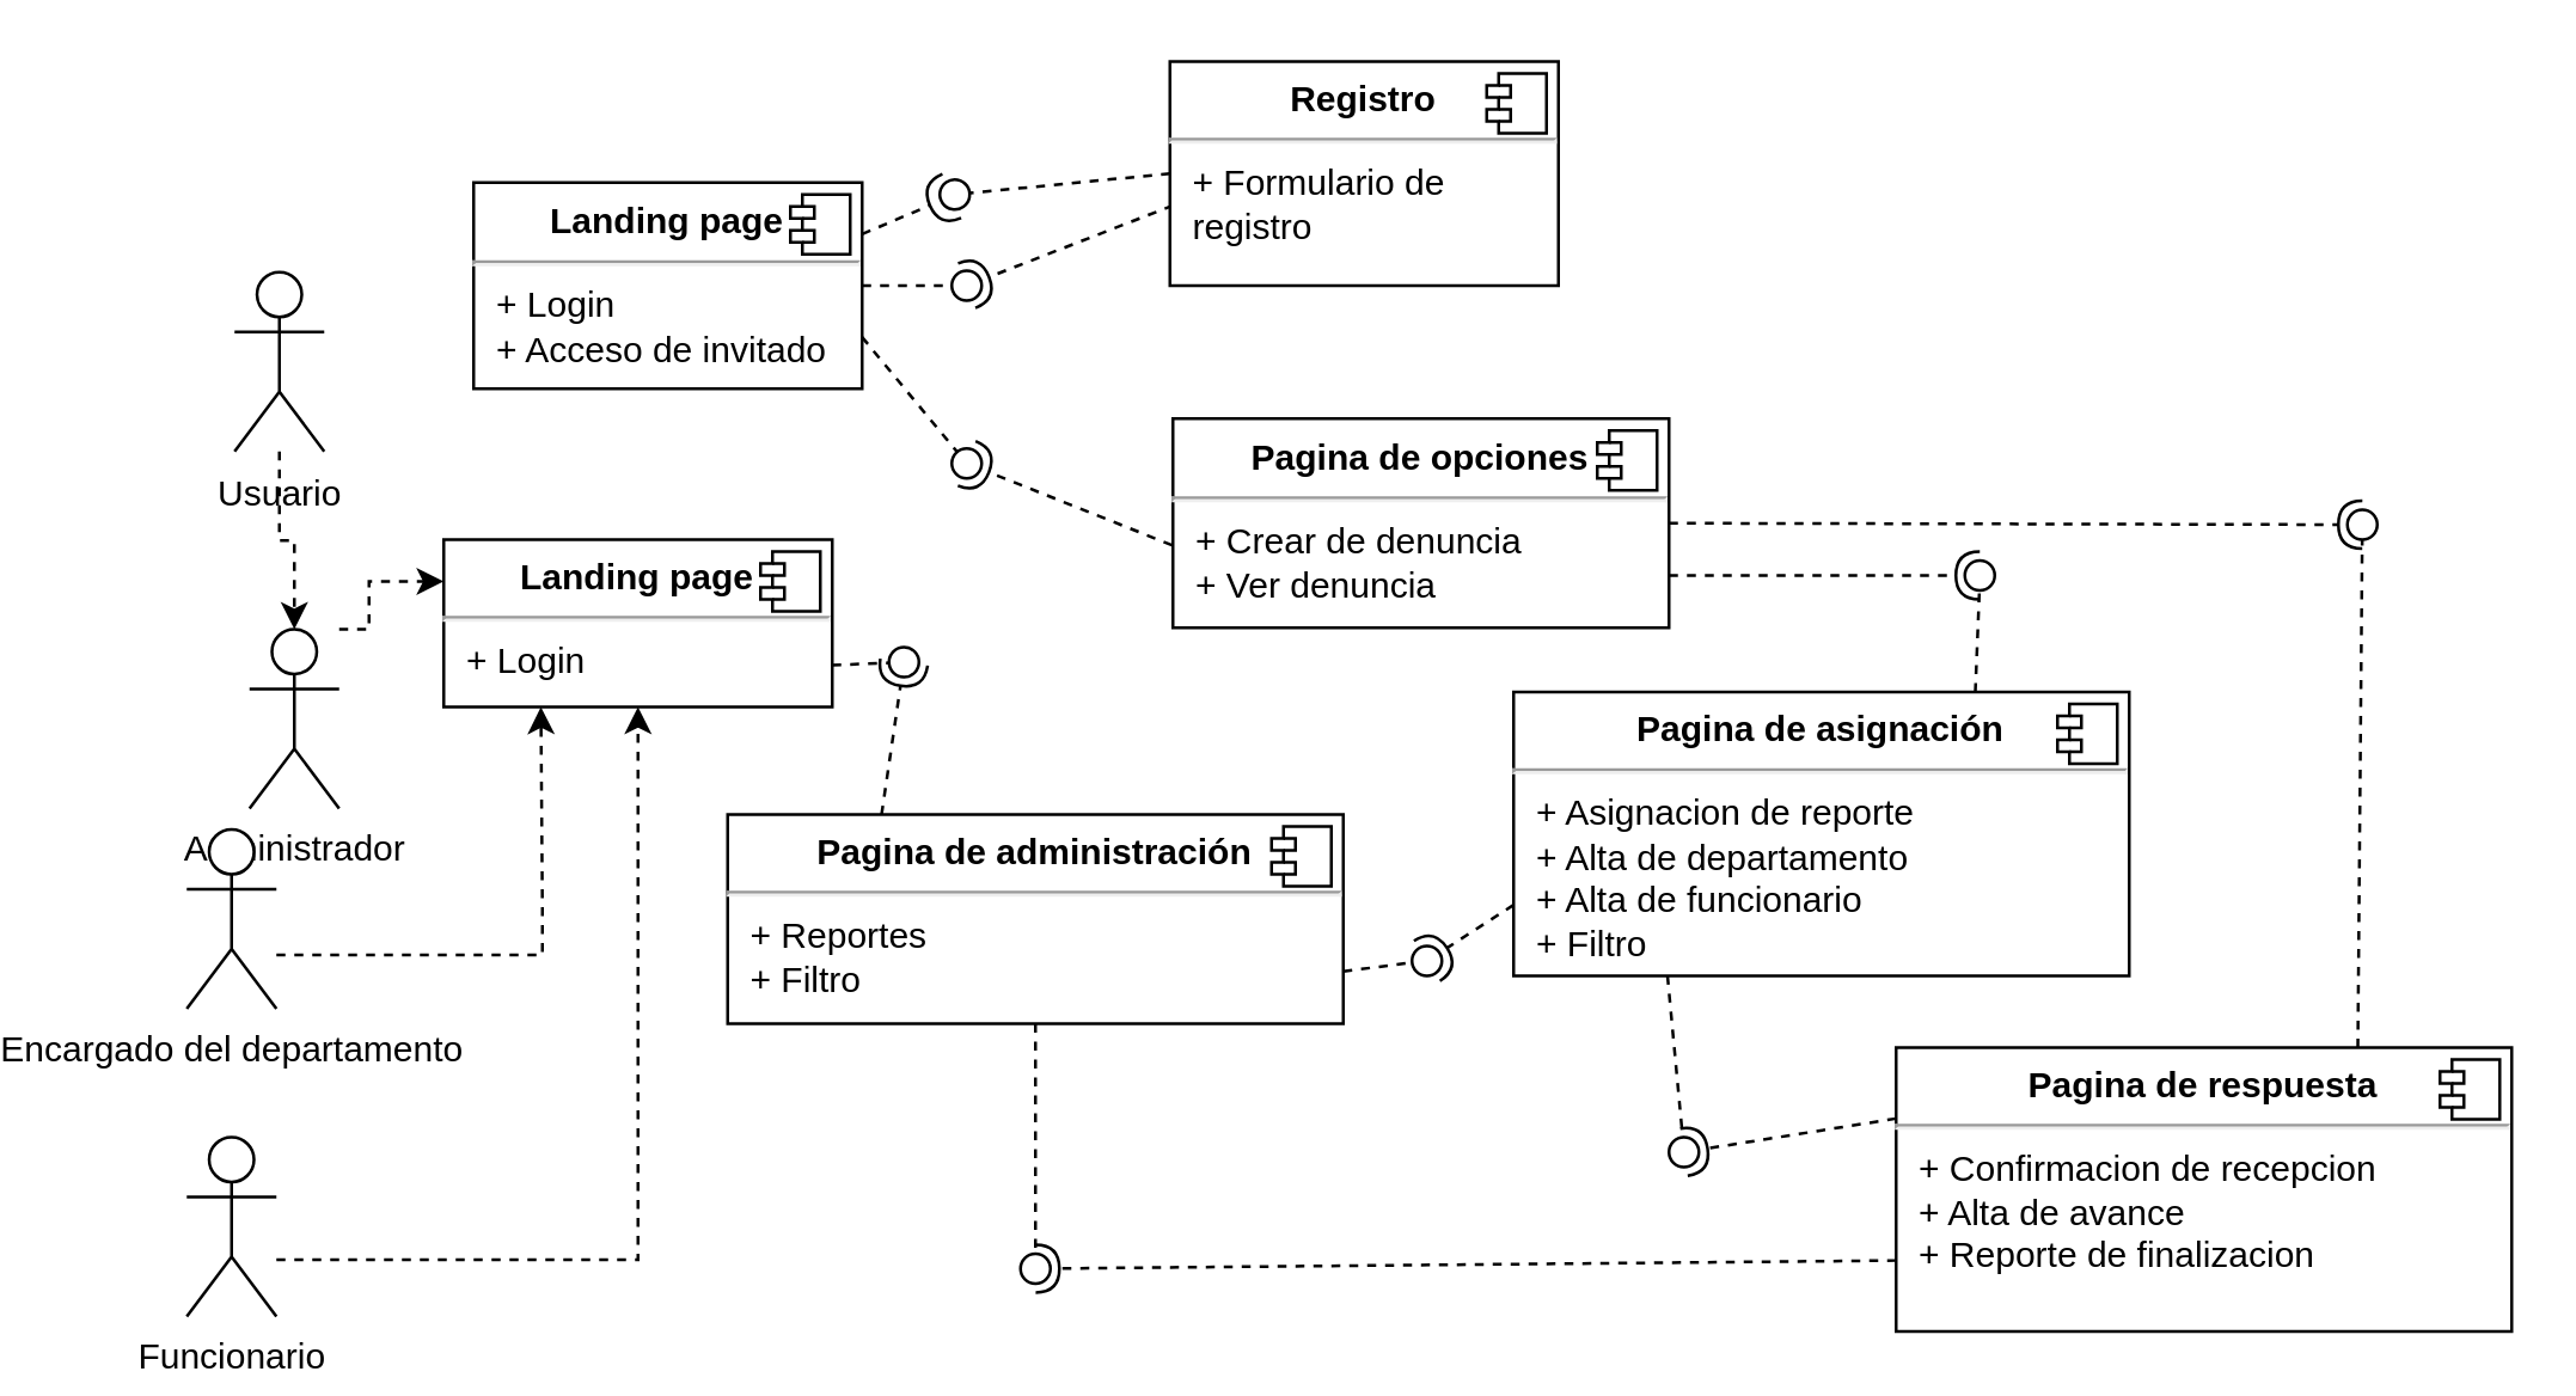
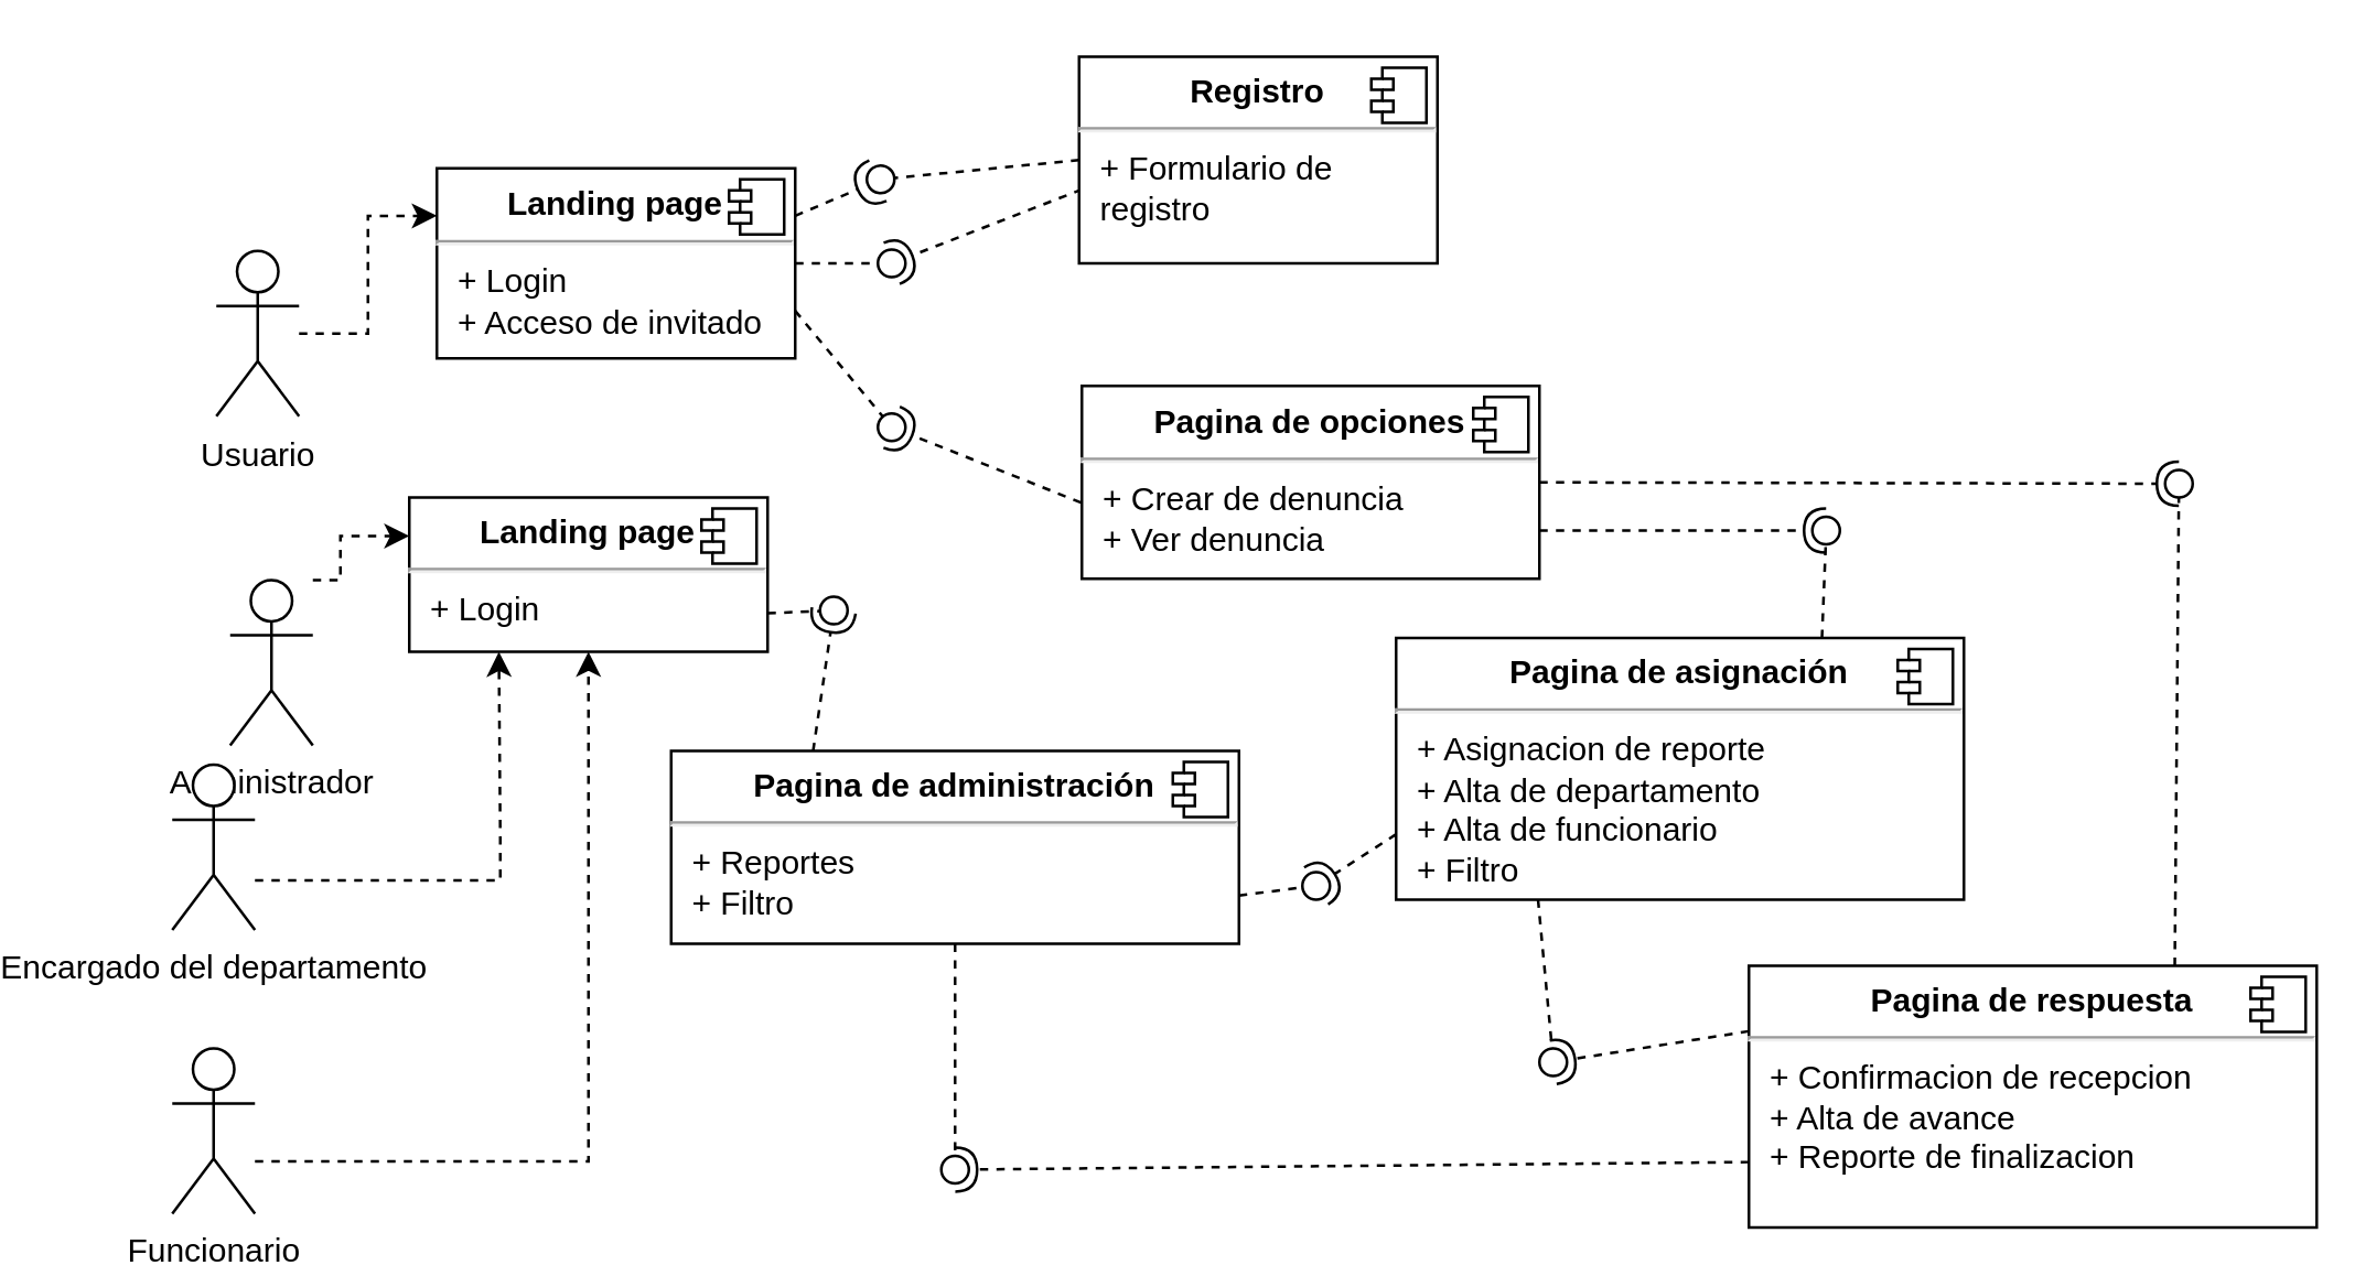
- <mxCell id="2" value="" style="edgeStyle=orthogonalEdgeStyle;rounded=0;orthogonalLoop=1;jettySize=auto;html=1;dashed=1;" edge="1" parent="1" source="3" target="22"><mxGeometry relative="1" as="geometry"><mxPoint x="116" y="69.5" as="targetPoint" /></mxGeometry></mxCell>
+ <mxCell id="2" value="" style="edgeStyle=orthogonalEdgeStyle;rounded=0;orthogonalLoop=1;jettySize=auto;html=1;dashed=1;entryX=0;entryY=0.25;entryDx=0;entryDy=0;" edge="1" parent="1" source="3" target="4"><mxGeometry relative="1" as="geometry"><mxPoint x="116" y="69.5" as="targetPoint" /></mxGeometry></mxCell>
